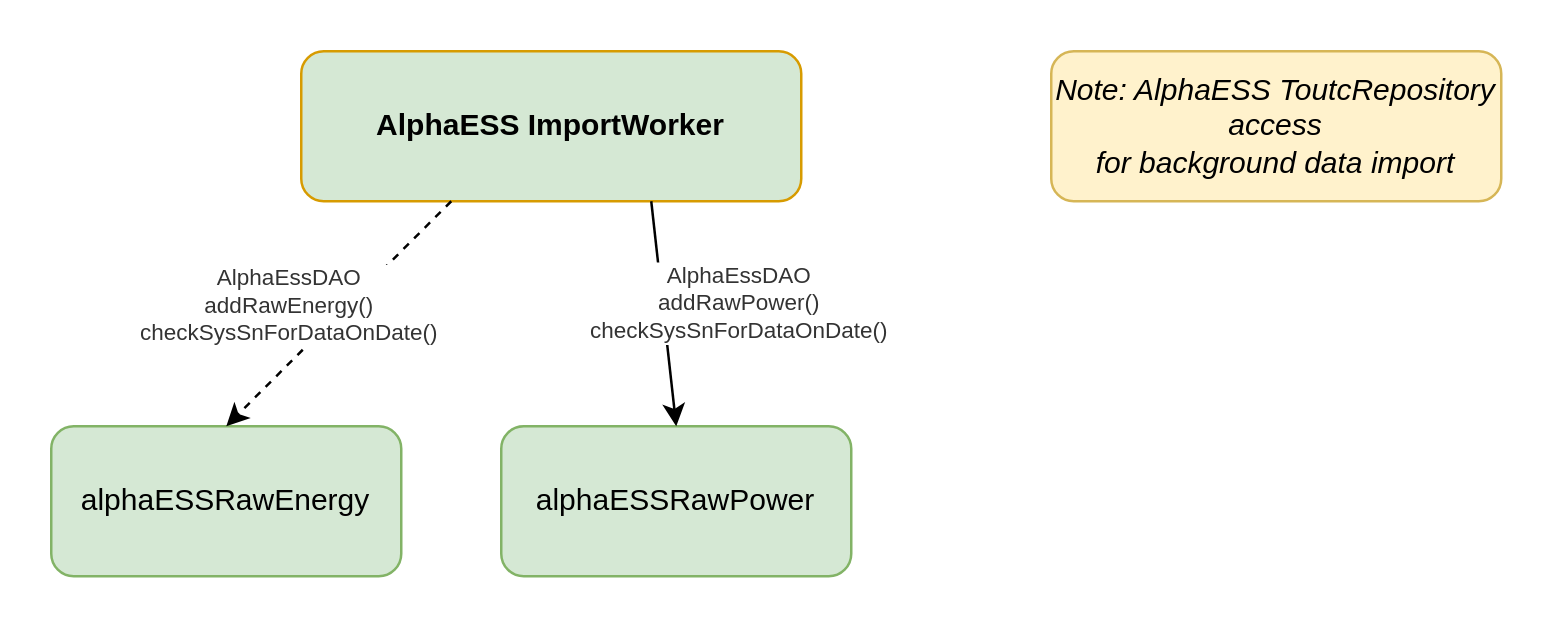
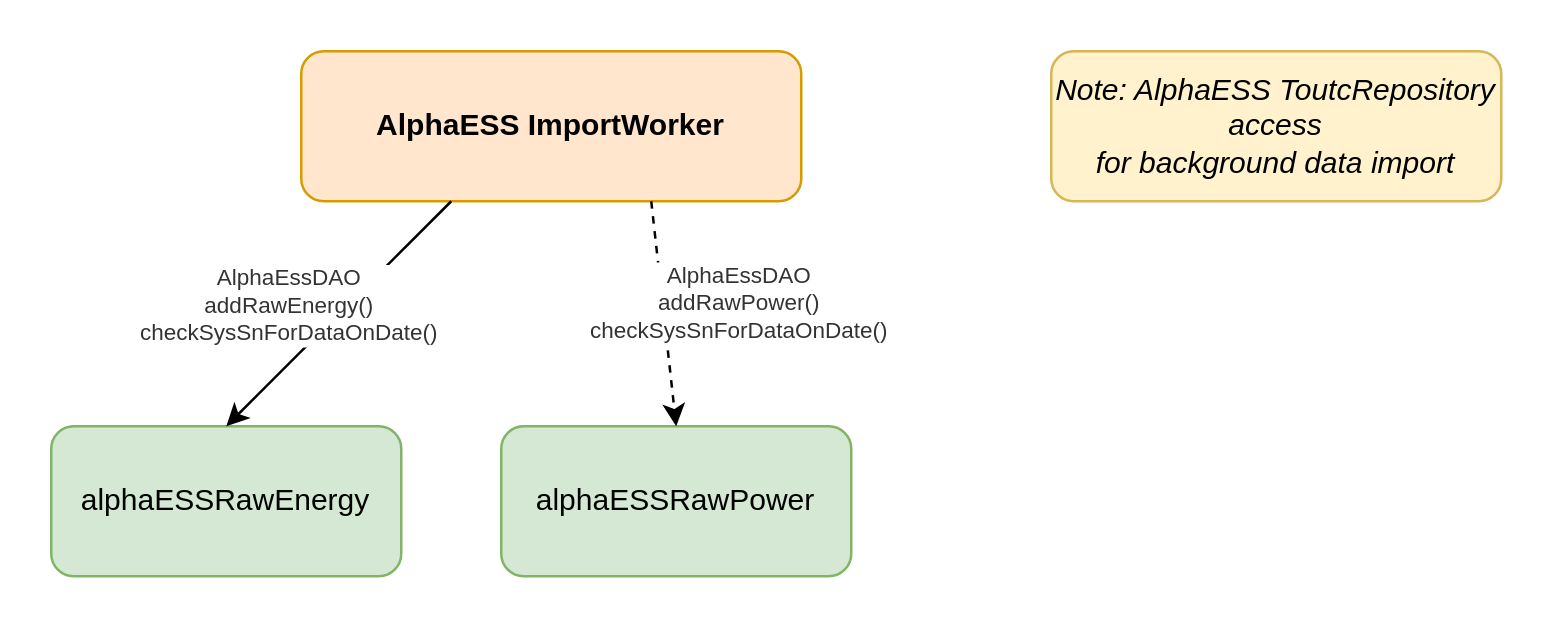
- <mxCell id="2" value="AlphaESS ImportWorker" style="rounded=1;whiteSpace=wrap;html=1;fillColor=#d5e8d4;strokeColor=#D79B00;fontColor=#000000;fontStyle=1;" vertex="1" parent="1"><mxGeometry x="120" y="20" width="200" height="60" as="geometry" /></mxCell>
+ <mxCell id="2" value="AlphaESS ImportWorker" style="rounded=1;whiteSpace=wrap;html=1;fillColor=#FFE6CC;strokeColor=#D79B00;fontColor=#000000;fontStyle=1;" vertex="1" parent="1"><mxGeometry x="120" y="20" width="200" height="60" as="geometry" /></mxCell>
- <mxCell id="7" value="" style="endArrow=classic;html=1;rounded=1;exitX=0.7;exitY=1;exitDx=0;exitDy=0;entryX=0.5;entryY=0;entryDx=0;entryDy=0;" edge="1" parent="1" source="2" target="4"><mxGeometry width="50" height="50" relative="1" as="geometry"><mxPoint x="270" y="270" as="sourcePoint" /><mxPoint x="320" y="220" as="targetPoint" /></mxGeometry></mxCell>
+ <mxCell id="7" value="" style="endArrow=classic;html=1;rounded=1;exitX=0.7;exitY=1;exitDx=0;exitDy=0;entryX=0.5;entryY=0;entryDx=0;entryDy=0;dashed=1;" edge="1" parent="1" source="2" target="4"><mxGeometry width="50" height="50" relative="1" as="geometry"><mxPoint x="270" y="270" as="sourcePoint" /><mxPoint x="320" y="220" as="targetPoint" /></mxGeometry></mxCell>
- <mxCell id="5" value="" style="endArrow=classic;html=1;rounded=1;exitX=0.3;exitY=1;exitDx=0;exitDy=0;entryX=0.5;entryY=0;entryDx=0;entryDy=0;dashed=1;" edge="1" parent="1" source="2" target="3"><mxGeometry width="50" height="50" relative="1" as="geometry"><mxPoint x="270" y="270" as="sourcePoint" /><mxPoint x="320" y="220" as="targetPoint" /></mxGeometry></mxCell>
+ <mxCell id="5" value="" style="endArrow=classic;html=1;rounded=1;exitX=0.3;exitY=1;exitDx=0;exitDy=0;entryX=0.5;entryY=0;entryDx=0;entryDy=0;" edge="1" parent="1" source="2" target="3"><mxGeometry width="50" height="50" relative="1" as="geometry"><mxPoint x="270" y="270" as="sourcePoint" /><mxPoint x="320" y="220" as="targetPoint" /></mxGeometry></mxCell>
